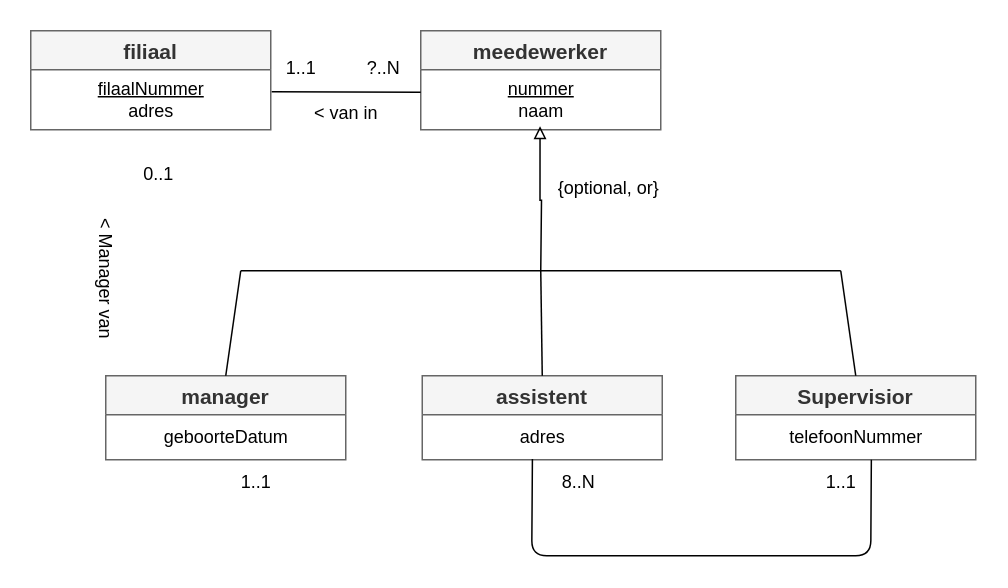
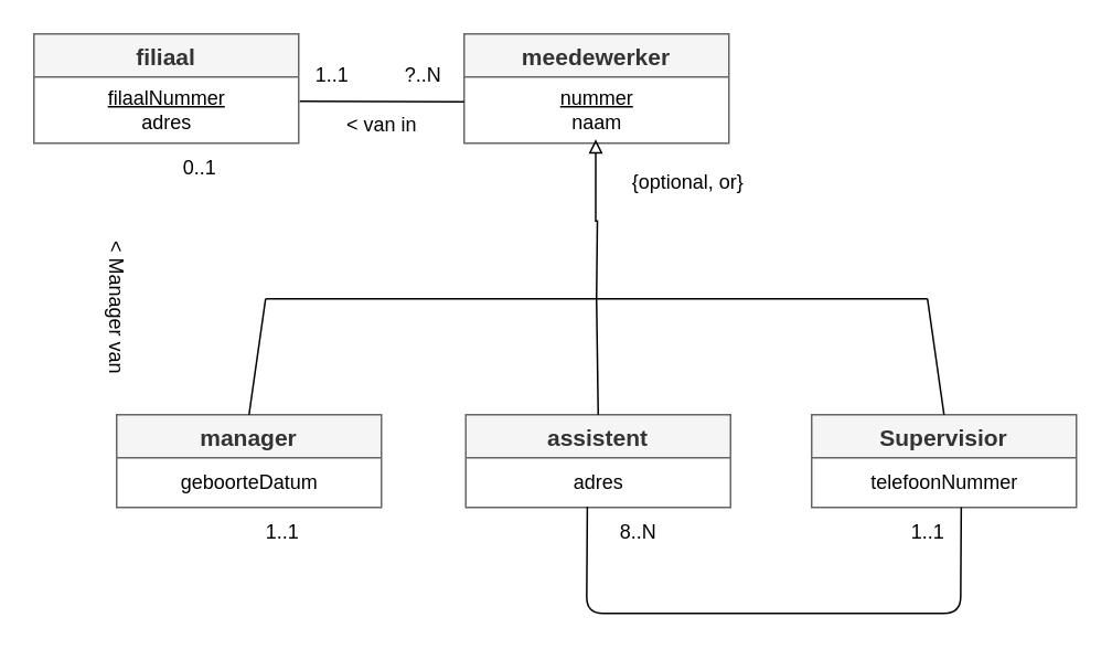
- <mxCell id="22" value="0..1" style="text;html=1;align=center;verticalAlign=middle;resizable=0;points=[];autosize=1;strokeColor=none;fillColor=none;" vertex="1" parent="1"><mxGeometry x="85" y="101" width="40" height="30" as="geometry" /></mxCell>
+ <mxCell id="22" value="0..1" style="text;html=1;align=center;verticalAlign=middle;resizable=0;points=[];autosize=1;strokeColor=none;fillColor=none;" vertex="1" parent="1"><mxGeometry x="100" y="86" width="40" height="30" as="geometry" /></mxCell>
- <mxCell id="15" value="{optional, or}" style="text;html=1;align=center;verticalAlign=middle;resizable=0;points=[];autosize=1;strokeColor=none;fillColor=none;" parent="1" vertex="1"><mxGeometry x="360" y="110" width="90" height="30" as="geometry" /></mxCell>
+ <mxCell id="15" value="{optional, or}" style="text;html=1;align=center;verticalAlign=middle;resizable=0;points=[];autosize=1;strokeColor=none;fillColor=none;" parent="1" vertex="1"><mxGeometry x="370" y="95" width="90" height="30" as="geometry" /></mxCell>
